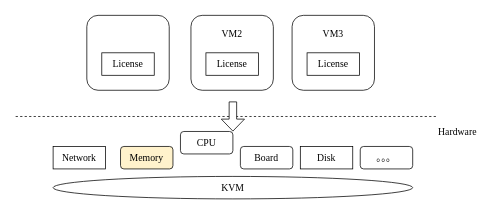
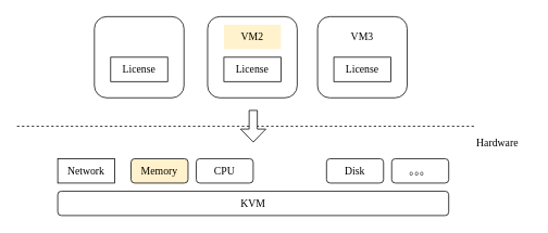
- <mxCell id="13" value="VM2" style="rounded=0;whiteSpace=wrap;html=1;strokeColor=none;fontSize=13;fontFamily=Comic Sans MS;" vertex="1" parent="1"><mxGeometry x="274" y="30" width="70" height="30" as="geometry" /></mxCell>
+ <mxCell id="13" value="VM2" style="rounded=0;whiteSpace=wrap;html=1;strokeColor=none;fontSize=13;fontFamily=Comic Sans MS;fillColor=#fff2cc;" vertex="1" parent="1"><mxGeometry x="274" y="30" width="70" height="30" as="geometry" /></mxCell>
- <mxCell id="4" value="CPU" style="rounded=1;whiteSpace=wrap;html=1;fontSize=13;fontFamily=Comic Sans MS;" vertex="1" parent="1"><mxGeometry x="240" y="175" width="70" height="30" as="geometry" /></mxCell>
+ <mxCell id="4" value="CPU" style="rounded=1;whiteSpace=wrap;html=1;fontSize=13;fontFamily=Comic Sans MS;" vertex="1" parent="1"><mxGeometry x="240" y="195" width="70" height="30" as="geometry" /></mxCell>
- <mxCell id="6" value="Board" style="rounded=1;whiteSpace=wrap;html=1;fontSize=13;fontFamily=Comic Sans MS;" vertex="1" parent="1"><mxGeometry x="320" y="195" width="70" height="30" as="geometry" /></mxCell>
- <mxCell id="7" value="Disk" style="whiteSpace=wrap;html=1;fontSize=13;fontFamily=Comic Sans MS;rounded=0;" vertex="1" parent="1"><mxGeometry x="400" y="195" width="70" height="30" as="geometry" /></mxCell>
+ <mxCell id="7" value="Disk" style="rounded=1;whiteSpace=wrap;html=1;fontSize=13;fontFamily=Comic Sans MS;" vertex="1" parent="1"><mxGeometry x="400" y="195" width="70" height="30" as="geometry" /></mxCell>
- <mxCell id="2" value="KVM" style="ellipse;whiteSpace=wrap;html=1;fontSize=13;fontFamily=Comic Sans MS;" vertex="1" parent="1"><mxGeometry x="70" y="235" width="480" height="30" as="geometry" /></mxCell>
+ <mxCell id="2" value="KVM" style="rounded=1;whiteSpace=wrap;html=1;fontSize=13;fontFamily=Comic Sans MS;" vertex="1" parent="1"><mxGeometry x="70" y="235" width="480" height="30" as="geometry" /></mxCell>
